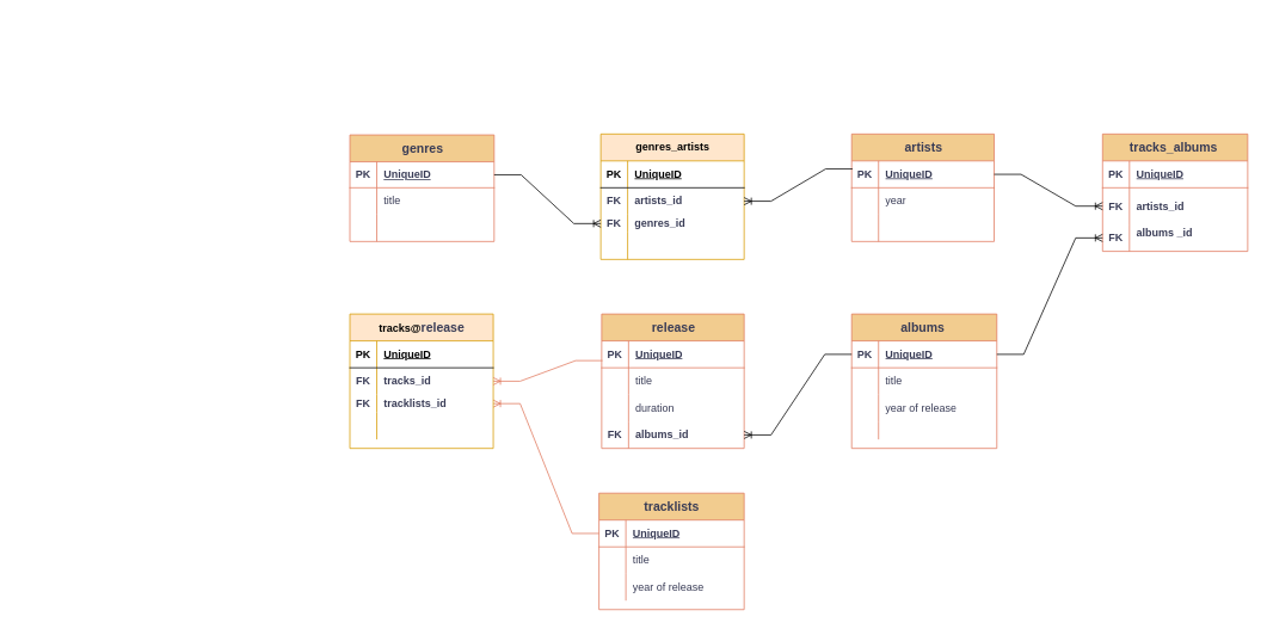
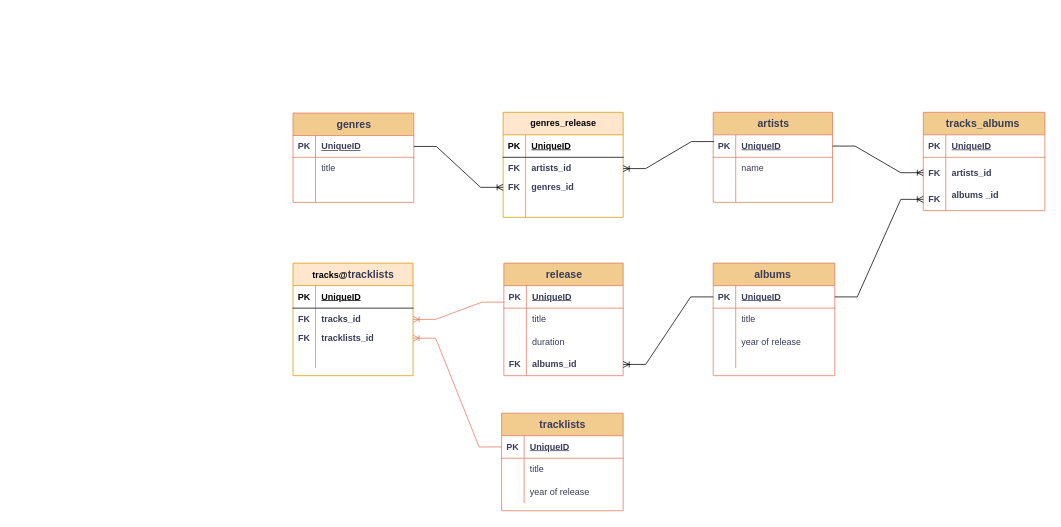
- <mxCell id="59" value="genres_artists" style="shape=table;startSize=30;container=1;collapsible=1;childLayout=tableLayout;fixedRows=1;rowLines=0;fontStyle=1;align=center;resizeLast=1;html=1;fillColor=#ffe6cc;strokeColor=#d79b00;" parent="1" vertex="1"><mxGeometry x="670" y="149" width="160" height="140" as="geometry" /></mxCell>
+ <mxCell id="59" value="genres_release" style="shape=table;startSize=30;container=1;collapsible=1;childLayout=tableLayout;fixedRows=1;rowLines=0;fontStyle=1;align=center;resizeLast=1;html=1;fillColor=#ffe6cc;strokeColor=#d79b00;" parent="1" vertex="1"><mxGeometry x="670" y="149" width="160" height="140" as="geometry" /></mxCell>
- <mxCell id="8" value="year" style="shape=partialRectangle;connectable=0;fillColor=none;top=0;left=0;bottom=0;right=0;align=left;spacingLeft=6;overflow=hidden;whiteSpace=wrap;html=1;labelBackgroundColor=none;strokeColor=#E07A5F;fontColor=#393C56;" parent="6" vertex="1"><mxGeometry x="30" width="129" height="30" as="geometry"><mxRectangle width="129" height="30" as="alternateBounds" /></mxGeometry></mxCell>
+ <mxCell id="8" value="name" style="shape=partialRectangle;connectable=0;fillColor=none;top=0;left=0;bottom=0;right=0;align=left;spacingLeft=6;overflow=hidden;whiteSpace=wrap;html=1;labelBackgroundColor=none;strokeColor=#E07A5F;fontColor=#393C56;" parent="6" vertex="1"><mxGeometry x="30" width="129" height="30" as="geometry"><mxRectangle width="129" height="30" as="alternateBounds" /></mxGeometry></mxCell>
- <mxCell id="87" value="tracks@&lt;span style=&quot;color: rgb(57, 60, 86); font-size: 14px;&quot;&gt;release&lt;/span&gt;" style="shape=table;startSize=30;container=1;collapsible=1;childLayout=tableLayout;fixedRows=1;rowLines=0;fontStyle=1;align=center;resizeLast=1;html=1;fillColor=#ffe6cc;strokeColor=#d79b00;" vertex="1" parent="1"><mxGeometry x="390" y="350" width="160" height="150" as="geometry" /></mxCell>
+ <mxCell id="87" value="tracks@&lt;span style=&quot;color: rgb(57, 60, 86); font-size: 14px;&quot;&gt;tracklists&lt;/span&gt;" style="shape=table;startSize=30;container=1;collapsible=1;childLayout=tableLayout;fixedRows=1;rowLines=0;fontStyle=1;align=center;resizeLast=1;html=1;fillColor=#ffe6cc;strokeColor=#d79b00;" vertex="1" parent="1"><mxGeometry x="390" y="350" width="160" height="150" as="geometry" /></mxCell>
